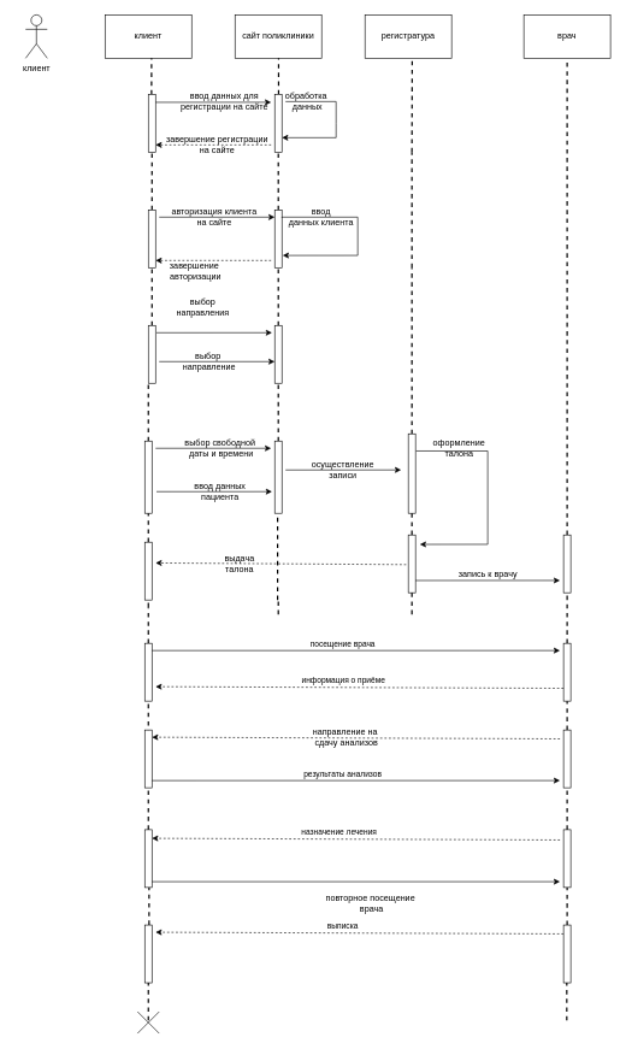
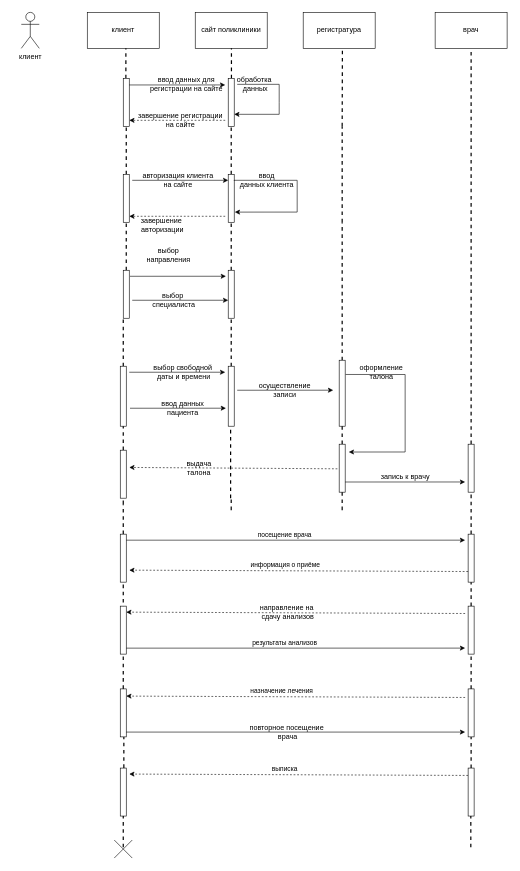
- <mxCell id="41" value="выбор&amp;nbsp;&lt;br&gt;&lt;font&gt;направление&lt;/font&gt;" style="text;html=1;align=center;verticalAlign=middle;resizable=0;points=[];autosize=1;strokeColor=none;fillColor=none;" parent="1" vertex="1"><mxGeometry x="243.75" y="480" width="90" height="40" as="geometry" /></mxCell>
+ <mxCell id="41" value="выбор&amp;nbsp;&lt;br&gt;&lt;font&gt;специалиста&lt;/font&gt;" style="text;html=1;align=center;verticalAlign=middle;resizable=0;points=[];autosize=1;strokeColor=none;fillColor=none;" parent="1" vertex="1"><mxGeometry x="243.75" y="480" width="90" height="40" as="geometry" /></mxCell>
- <mxCell id="82" value="повторное посещение&amp;nbsp;&lt;br&gt;врача" style="text;html=1;align=center;verticalAlign=middle;resizable=0;points=[];autosize=1;strokeColor=none;fillColor=none;" parent="1" vertex="1"><mxGeometry x="439.07" y="1230" width="150" height="40" as="geometry" /></mxCell>
+ <mxCell id="82" value="повторное посещение&amp;nbsp;&lt;br&gt;врача" style="text;html=1;align=center;verticalAlign=middle;resizable=0;points=[];autosize=1;strokeColor=none;fillColor=none;" parent="1" vertex="1"><mxGeometry x="404.07" y="1200" width="150" height="40" as="geometry" /></mxCell>
